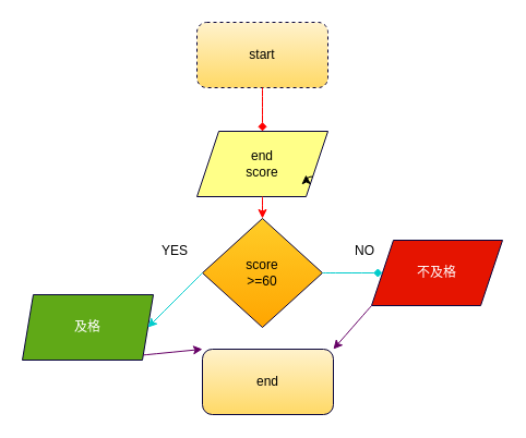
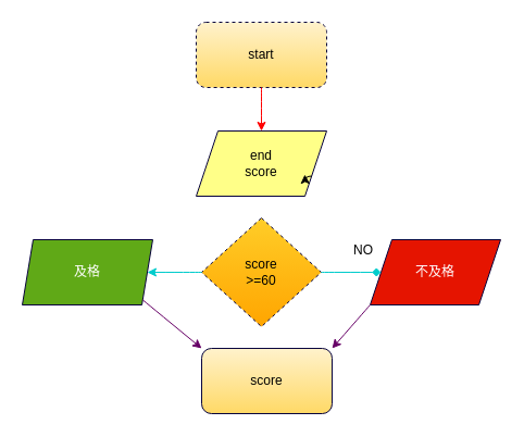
- <mxCell id="6" value="" style="endArrow=diamond;html=1;entryX=0.5;entryY=0;entryDx=0;entryDy=0;exitX=0.5;exitY=1;exitDx=0;exitDy=0;curved=1;strokeColor=#FF0000;" edge="1" parent="1" source="2" target="4"><mxGeometry width="50" height="50" relative="1" as="geometry"><mxPoint x="410" y="310" as="sourcePoint" /><mxPoint x="460" y="260" as="targetPoint" /></mxGeometry></mxCell>
+ <mxCell id="6" value="" style="endArrow=classic;html=1;entryX=0.5;entryY=0;entryDx=0;entryDy=0;exitX=0.5;exitY=1;exitDx=0;exitDy=0;curved=1;strokeColor=#FF0000;" edge="1" parent="1" source="2" target="4"><mxGeometry width="50" height="50" relative="1" as="geometry"><mxPoint x="410" y="310" as="sourcePoint" /><mxPoint x="460" y="260" as="targetPoint" /></mxGeometry></mxCell>
- <mxCell id="11" value="" style="endArrow=classic;html=1;entryX=0.5;entryY=0;entryDx=0;entryDy=0;exitX=0.5;exitY=1;exitDx=0;exitDy=0;curved=1;strokeColor=#FF0000;" edge="1" parent="1" source="4" target="5"><mxGeometry width="50" height="50" relative="1" as="geometry"><mxPoint x="330" y="200" as="sourcePoint" /><mxPoint x="380" y="150" as="targetPoint" /></mxGeometry></mxCell>
- <mxCell id="12" value="YES" style="text;html=1;strokeColor=none;fillColor=none;align=center;verticalAlign=middle;whiteSpace=wrap;rounded=0;" vertex="1" parent="1"><mxGeometry x="140" y="220" width="40" height="20" as="geometry" /></mxCell>
- <mxCell id="5" value="score&lt;br&gt;&amp;gt;=60" style="rhombus;whiteSpace=wrap;html=1;fillColor=#ffcd28;gradientColor=#ffa500;strokeColor=#09053D;" vertex="1" parent="1"><mxGeometry x="185" y="200" width="110" height="100" as="geometry" /></mxCell>
+ <mxCell id="5" value="score&lt;br&gt;&amp;gt;=60" style="rhombus;whiteSpace=wrap;html=1;fillColor=#ffcd28;gradientColor=#ffa500;strokeColor=#09053D;dashed=1;" vertex="1" parent="1"><mxGeometry x="185" y="200" width="110" height="100" as="geometry" /></mxCell>
- <mxCell id="8" value="及格" style="shape=parallelogram;perimeter=parallelogramPerimeter;whiteSpace=wrap;html=1;fixedSize=1;size=10;fillColor=#60a917;fontColor=#ffffff;strokeColor=#09053D;" vertex="1" parent="1"><mxGeometry x="20" y="270" width="120" height="60" as="geometry" /></mxCell>
+ <mxCell id="8" value="及格" style="shape=parallelogram;perimeter=parallelogramPerimeter;whiteSpace=wrap;html=1;fixedSize=1;size=10;fillColor=#60a917;fontColor=#ffffff;strokeColor=#09053D;" vertex="1" parent="1"><mxGeometry x="20" y="220" width="120" height="60" as="geometry" /></mxCell>
- <mxCell id="3" value="end" style="rounded=1;whiteSpace=wrap;html=1;fillColor=#fff2cc;gradientColor=#ffd966;strokeColor=#09053D;" vertex="1" parent="1"><mxGeometry x="185" y="320" width="120" height="60" as="geometry" /></mxCell>
+ <mxCell id="3" value="score" style="rounded=1;whiteSpace=wrap;html=1;fillColor=#fff2cc;gradientColor=#ffd966;strokeColor=#09053D;" vertex="1" parent="1"><mxGeometry x="185" y="320" width="120" height="60" as="geometry" /></mxCell>
